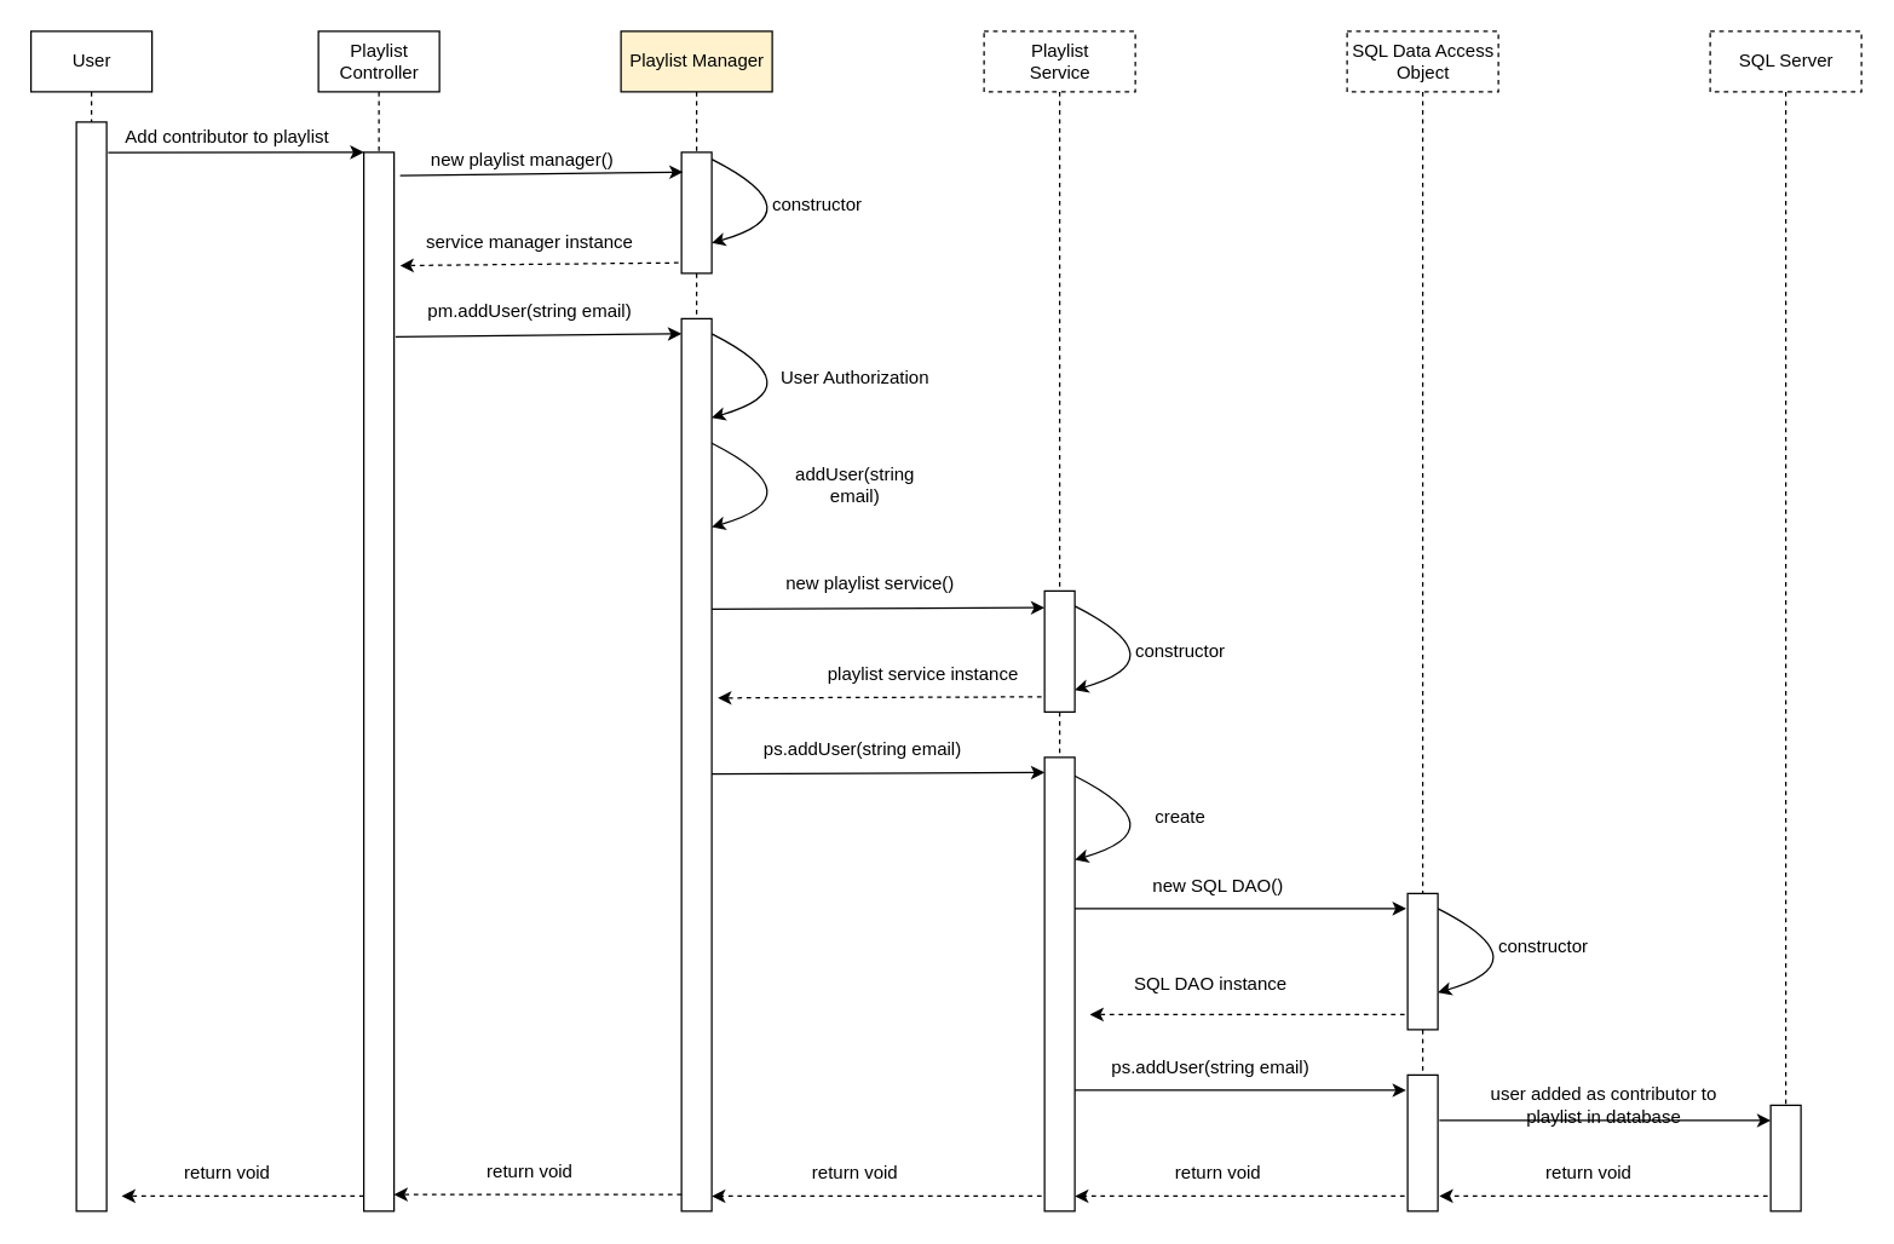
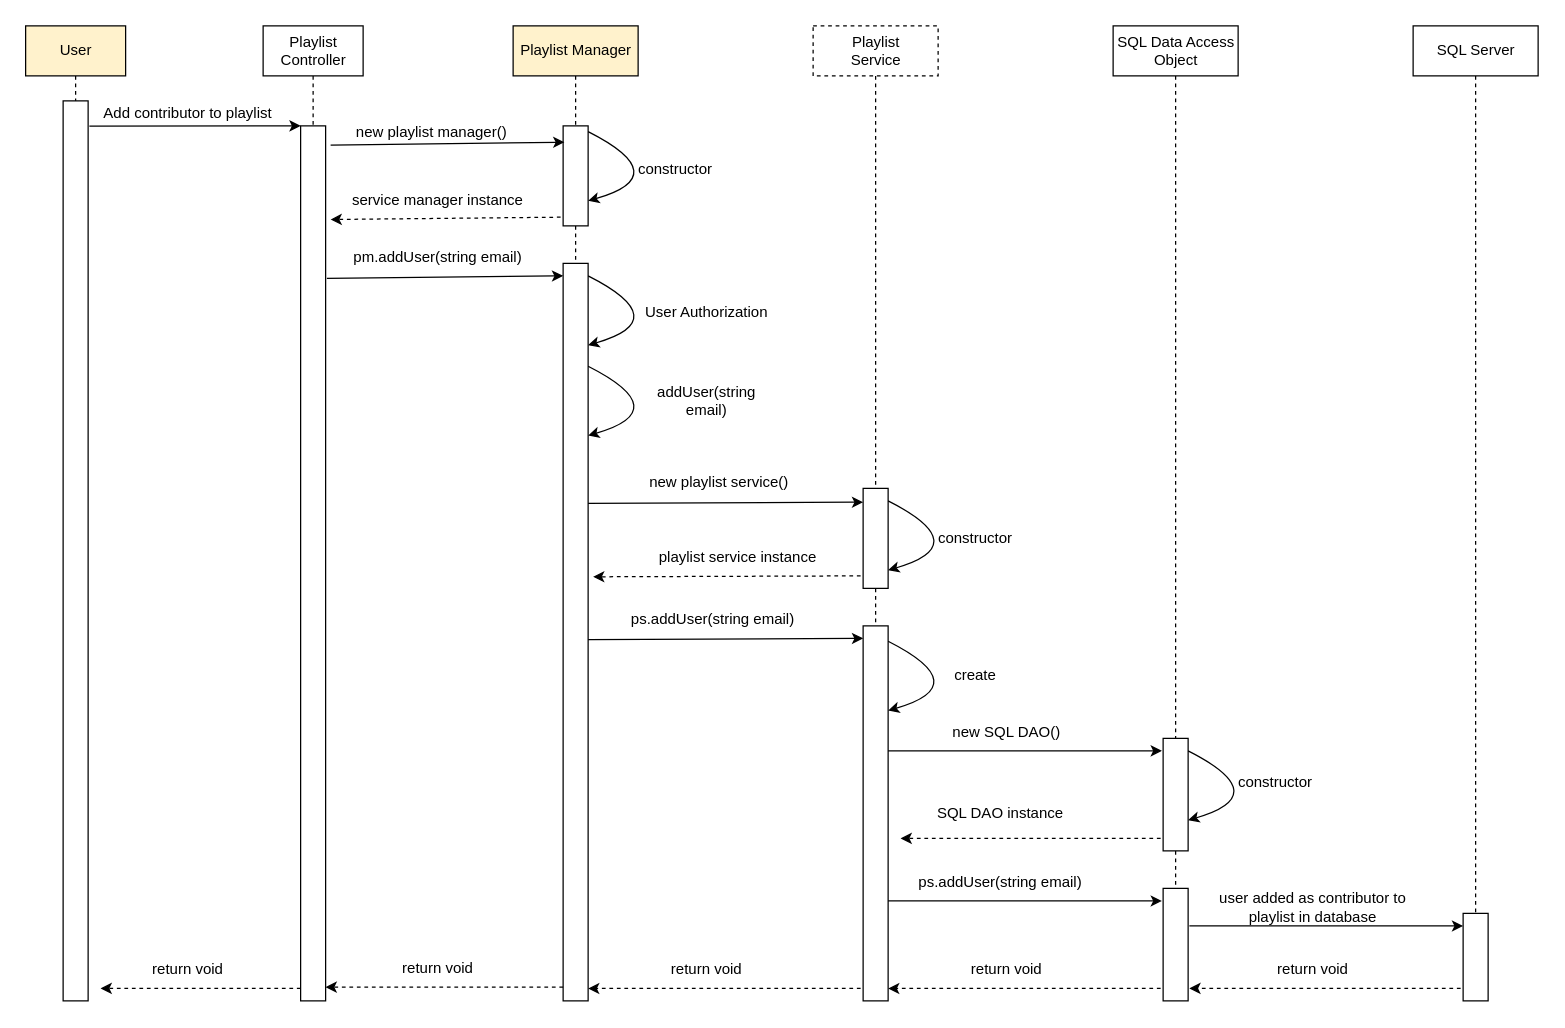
- <mxCell id="66" value="User" style="html=1;" vertex="1" parent="1"><mxGeometry x="20" y="20" width="80" height="40" as="geometry" /></mxCell>
+ <mxCell id="66" value="User" style="html=1;fillColor=#fff2cc;" vertex="1" parent="1"><mxGeometry x="20" y="20" width="80" height="40" as="geometry" /></mxCell>
- <mxCell id="38" value="&lt;div&gt;SQL Data Access&lt;/div&gt;&lt;div&gt;Object&lt;br&gt;&lt;/div&gt;" style="html=1;dashed=1;" parent="1" vertex="1"><mxGeometry x="890" y="20" width="100" height="40" as="geometry" /></mxCell>
+ <mxCell id="38" value="&lt;div&gt;SQL Data Access&lt;/div&gt;&lt;div&gt;Object&lt;br&gt;&lt;/div&gt;" style="html=1;" parent="1" vertex="1"><mxGeometry x="890" y="20" width="100" height="40" as="geometry" /></mxCell>
- <mxCell id="46" value="SQL Server" style="html=1;dashed=1;" parent="1" vertex="1"><mxGeometry x="1130" y="20" width="100" height="40" as="geometry" /></mxCell>
+ <mxCell id="46" value="SQL Server" style="html=1;" parent="1" vertex="1"><mxGeometry x="1130" y="20" width="100" height="40" as="geometry" /></mxCell>
- <mxCell id="31" value="playlist service instance" style="text;html=1;strokeColor=none;fillColor=none;align=center;verticalAlign=middle;whiteSpace=wrap;rounded=0;" parent="1" vertex="1"><mxGeometry x="540" y="430" width="140" height="30" as="geometry" /></mxCell>
+ <mxCell id="31" value="playlist service instance" style="text;html=1;strokeColor=none;fillColor=none;align=center;verticalAlign=middle;whiteSpace=wrap;rounded=0;" parent="1" vertex="1"><mxGeometry x="520" y="430" width="140" height="30" as="geometry" /></mxCell>
- <mxCell id="54" value="user added as contributor to playlist in database" style="text;html=1;strokeColor=none;fillColor=none;align=center;verticalAlign=middle;whiteSpace=wrap;rounded=0;" parent="1" vertex="1"><mxGeometry x="980" y="715" width="160" height="30" as="geometry" /></mxCell>
+ <mxCell id="54" value="user added as contributor to playlist in database" style="text;html=1;strokeColor=none;fillColor=none;align=center;verticalAlign=middle;whiteSpace=wrap;rounded=0;" parent="1" vertex="1"><mxGeometry x="970" y="710" width="160" height="30" as="geometry" /></mxCell>
